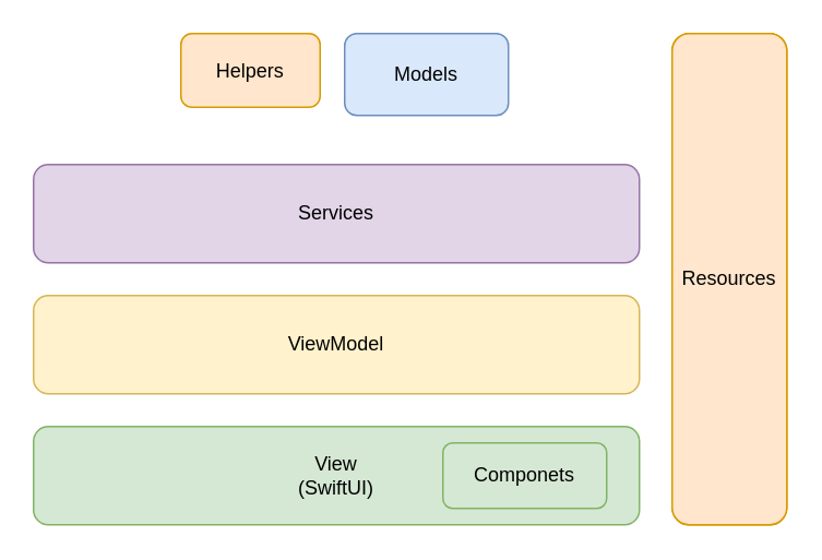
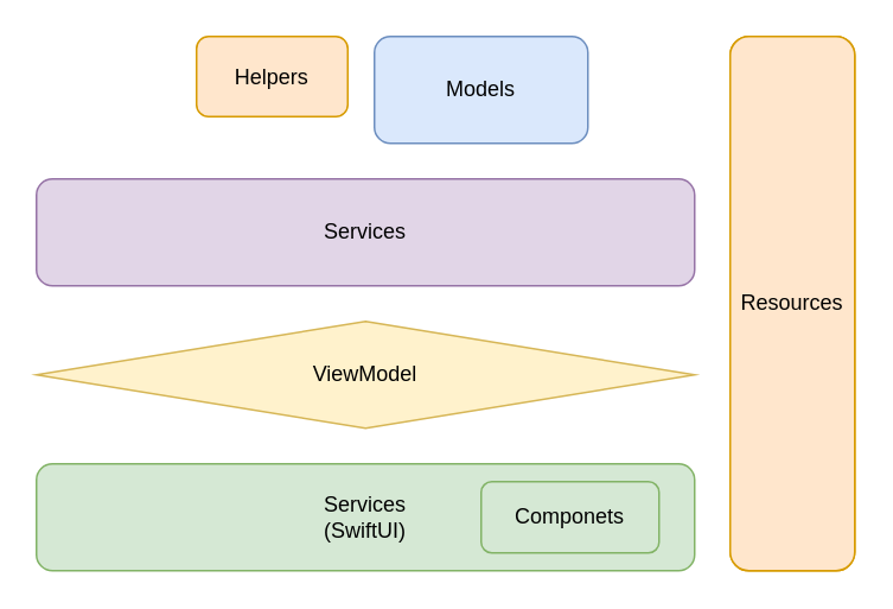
- <mxCell id="5" value="Models" style="rounded=1;whiteSpace=wrap;html=1;fillColor=#dae8fc;strokeColor=#6c8ebf;" vertex="1" parent="1"><mxGeometry x="210" y="20" width="100" height="50" as="geometry" /></mxCell>
+ <mxCell id="5" value="Models" style="rounded=1;whiteSpace=wrap;html=1;fillColor=#dae8fc;strokeColor=#6c8ebf;" vertex="1" parent="1"><mxGeometry x="210" y="20" width="120" height="60" as="geometry" /></mxCell>
- <mxCell id="3" value="ViewModel" style="rounded=1;whiteSpace=wrap;html=1;fillColor=#fff2cc;strokeColor=#d6b656;" vertex="1" parent="1"><mxGeometry x="20" y="180" width="370" height="60" as="geometry" /></mxCell>
+ <mxCell id="3" value="ViewModel" style="rhombus;whiteSpace=wrap;html=1;fillColor=#fff2cc;strokeColor=#d6b656;" vertex="1" parent="1"><mxGeometry x="20" y="180" width="370" height="60" as="geometry" /></mxCell>
- <mxCell id="2" value="View&lt;br&gt;(SwiftUI)" style="rounded=1;whiteSpace=wrap;html=1;fillColor=#d5e8d4;strokeColor=#82b366;" vertex="1" parent="1"><mxGeometry x="20" y="260" width="370" height="60" as="geometry" /></mxCell>
+ <mxCell id="2" value="Services&lt;br&gt;(SwiftUI)" style="rounded=1;whiteSpace=wrap;html=1;fillColor=#d5e8d4;strokeColor=#82b366;" vertex="1" parent="1"><mxGeometry x="20" y="260" width="370" height="60" as="geometry" /></mxCell>
